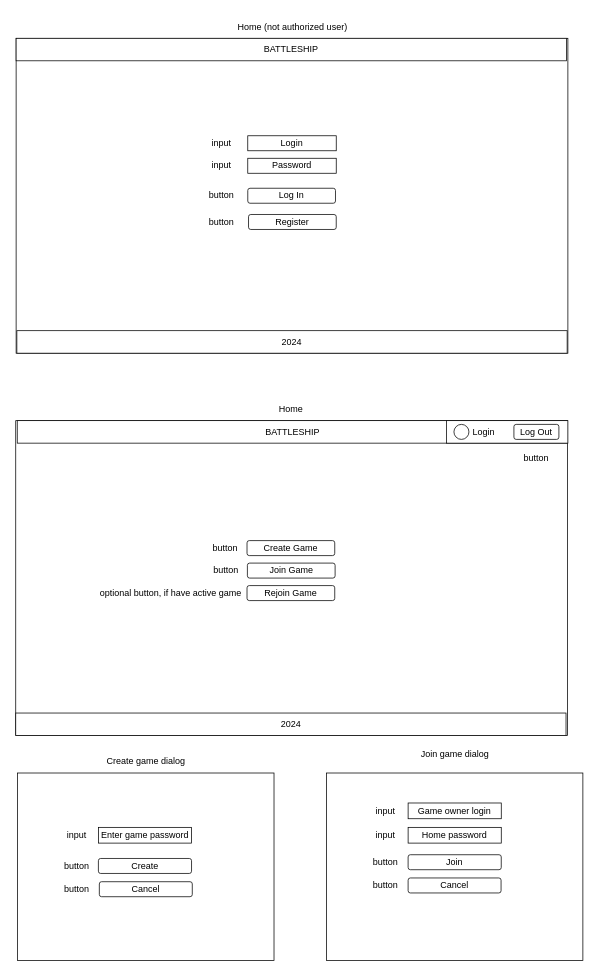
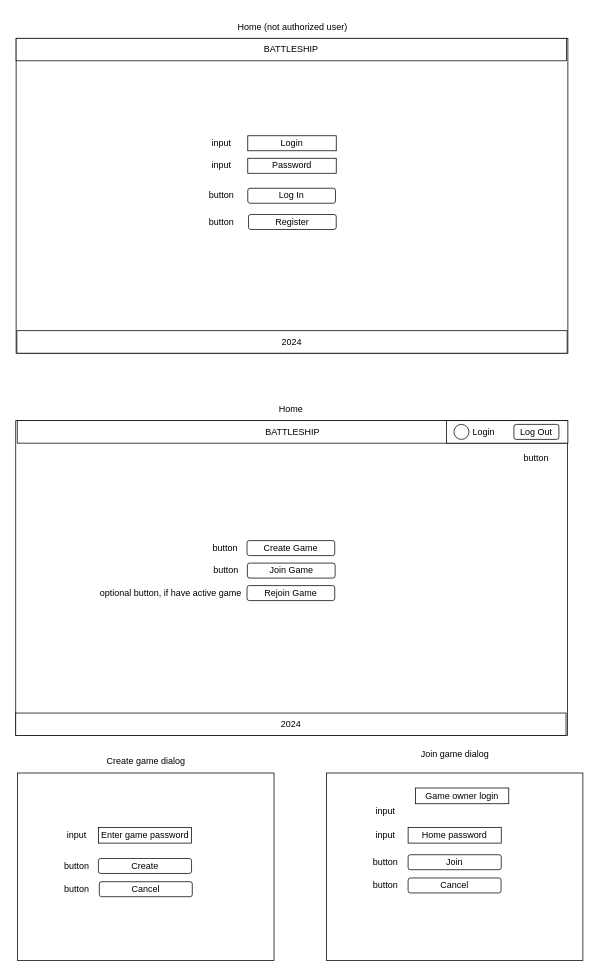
- <mxCell id="38" value="Game owner login" style="rounded=0;whiteSpace=wrap;html=1;" vertex="1" parent="1"><mxGeometry x="543.88" y="1070" width="124.25" height="21" as="geometry" /></mxCell>
+ <mxCell id="38" value="Game owner login" style="rounded=0;whiteSpace=wrap;html=1;" vertex="1" parent="1"><mxGeometry x="553.88" y="1050" width="124.25" height="21" as="geometry" /></mxCell>
